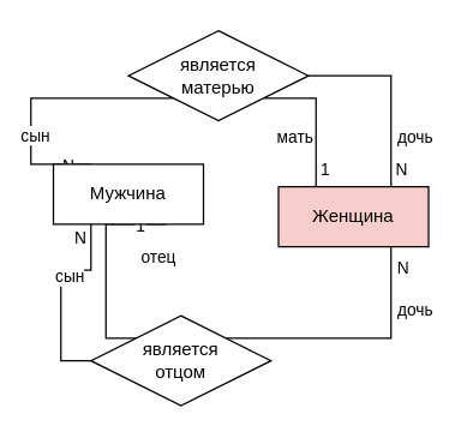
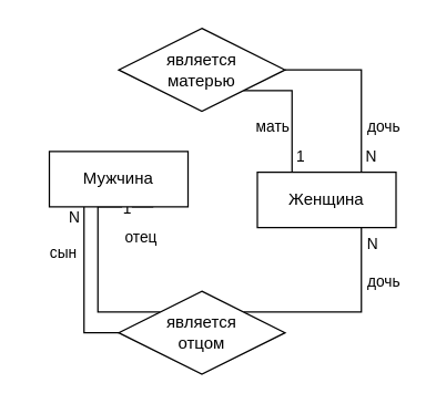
- <mxCell id="2" style="edgeStyle=orthogonalEdgeStyle;rounded=0;orthogonalLoop=1;jettySize=auto;html=1;exitX=0.25;exitY=0;exitDx=0;exitDy=0;entryX=0;entryY=1;entryDx=0;entryDy=0;endArrow=none;endFill=0;" parent="1" source="11" target="23" edge="1"><mxGeometry relative="1" as="geometry"><Array as="points"><mxPoint x="20" y="65" /></Array></mxGeometry></mxCell>
- <mxCell id="3" value="сын" style="edgeLabel;html=1;align=center;verticalAlign=middle;resizable=0;points=[];fontFamily=Helvetica;fontSize=11;fontColor=default;labelBackgroundColor=default;" parent="2" vertex="1" connectable="0"><mxGeometry x="-0.765" y="-2" relative="1" as="geometry"><mxPoint x="-17" y="-18" as="offset" /></mxGeometry></mxCell>
- <mxCell id="4" value="N" style="edgeLabel;html=1;align=center;verticalAlign=middle;resizable=0;points=[];" vertex="1" connectable="0" parent="2"><mxGeometry x="-0.897" y="1" relative="1" as="geometry"><mxPoint x="-7" y="-1" as="offset" /></mxGeometry></mxCell>
- <mxCell id="18" value="Женщина" style="whiteSpace=wrap;html=1;align=center;fillColor=#f8cecc;" parent="1" vertex="1"><mxGeometry x="185" y="124" width="100" height="40" as="geometry" /></mxCell>
+ <mxCell id="18" value="Женщина" style="whiteSpace=wrap;html=1;align=center;" parent="1" vertex="1"><mxGeometry x="185" y="124" width="100" height="40" as="geometry" /></mxCell>
- <mxCell id="19" value="является&lt;div&gt;отцом&lt;/div&gt;" style="shape=rhombus;perimeter=rhombusPerimeter;whiteSpace=wrap;html=1;align=center;" parent="1" vertex="1"><mxGeometry x="60" y="210" width="120" height="60" as="geometry" /></mxCell>
+ <mxCell id="19" value="является&lt;div&gt;отцом&lt;/div&gt;" style="shape=rhombus;perimeter=rhombusPerimeter;whiteSpace=wrap;html=1;align=center;" parent="1" vertex="1"><mxGeometry x="85" y="210" width="120" height="60" as="geometry" /></mxCell>
